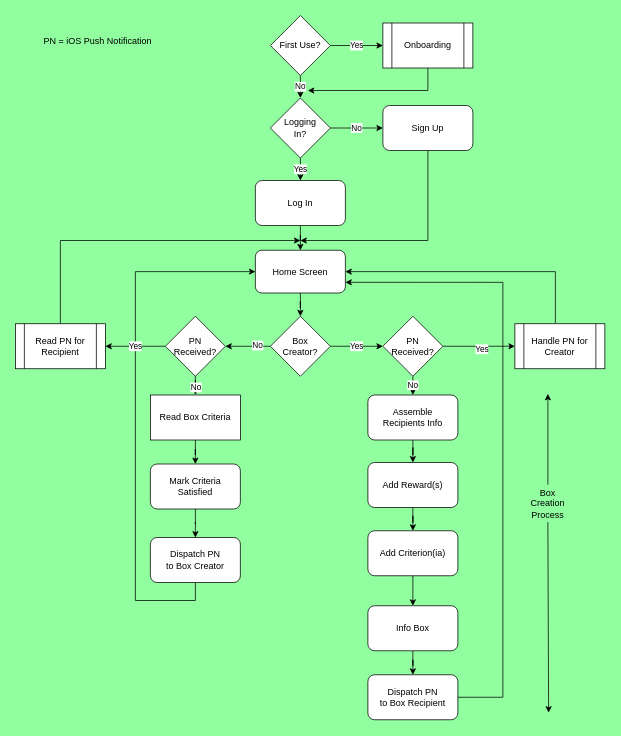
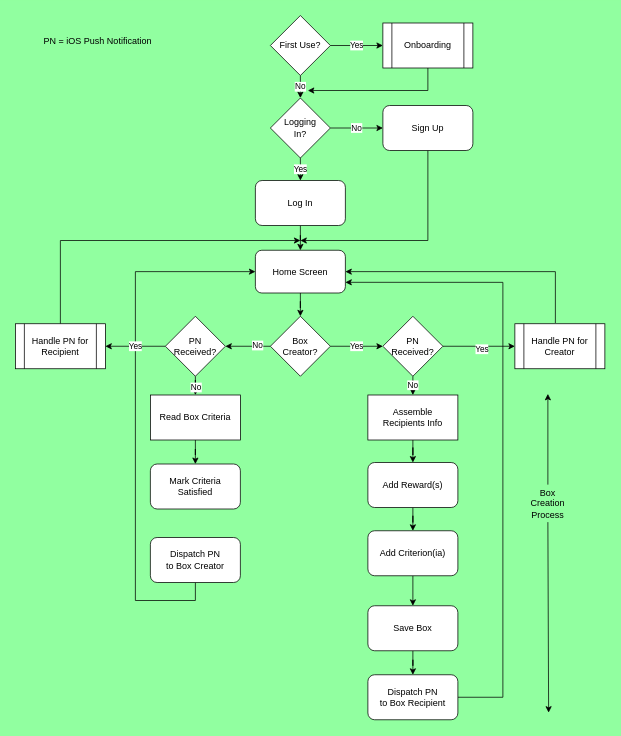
- <mxCell id="48" value="Read PN for Recipient" style="shape=process;whiteSpace=wrap;html=1;backgroundOutline=1;" vertex="1" parent="1"><mxGeometry x="20" y="431" width="120" height="60" as="geometry" /></mxCell>
+ <mxCell id="48" value="Handle PN for Recipient" style="shape=process;whiteSpace=wrap;html=1;backgroundOutline=1;" vertex="1" parent="1"><mxGeometry x="20" y="431" width="120" height="60" as="geometry" /></mxCell>
- <mxCell id="19" value="Assemble&lt;br&gt;Recipients Info" style="rounded=1;whiteSpace=wrap;html=1;" vertex="1" parent="1"><mxGeometry x="490" y="526" width="120" height="60" as="geometry" /></mxCell>
+ <mxCell id="19" value="Assemble&lt;br&gt;Recipients Info" style="whiteSpace=wrap;html=1;rounded=0;" vertex="1" parent="1"><mxGeometry x="490" y="526" width="120" height="60" as="geometry" /></mxCell>
- <mxCell id="31" style="edgeStyle=orthogonalEdgeStyle;rounded=0;orthogonalLoop=1;jettySize=auto;html=1;entryX=0.5;entryY=0;entryDx=0;entryDy=0;" edge="1" parent="1" source="32" target="34"><mxGeometry relative="1" as="geometry" /></mxCell>
- <mxCell id="50" value="Info Box" style="rounded=1;whiteSpace=wrap;html=1;" vertex="1" parent="1"><mxGeometry x="490" y="807" width="120" height="60" as="geometry" /></mxCell>
+ <mxCell id="50" value="Save Box" style="rounded=1;whiteSpace=wrap;html=1;" vertex="1" parent="1"><mxGeometry x="490" y="807" width="120" height="60" as="geometry" /></mxCell>
